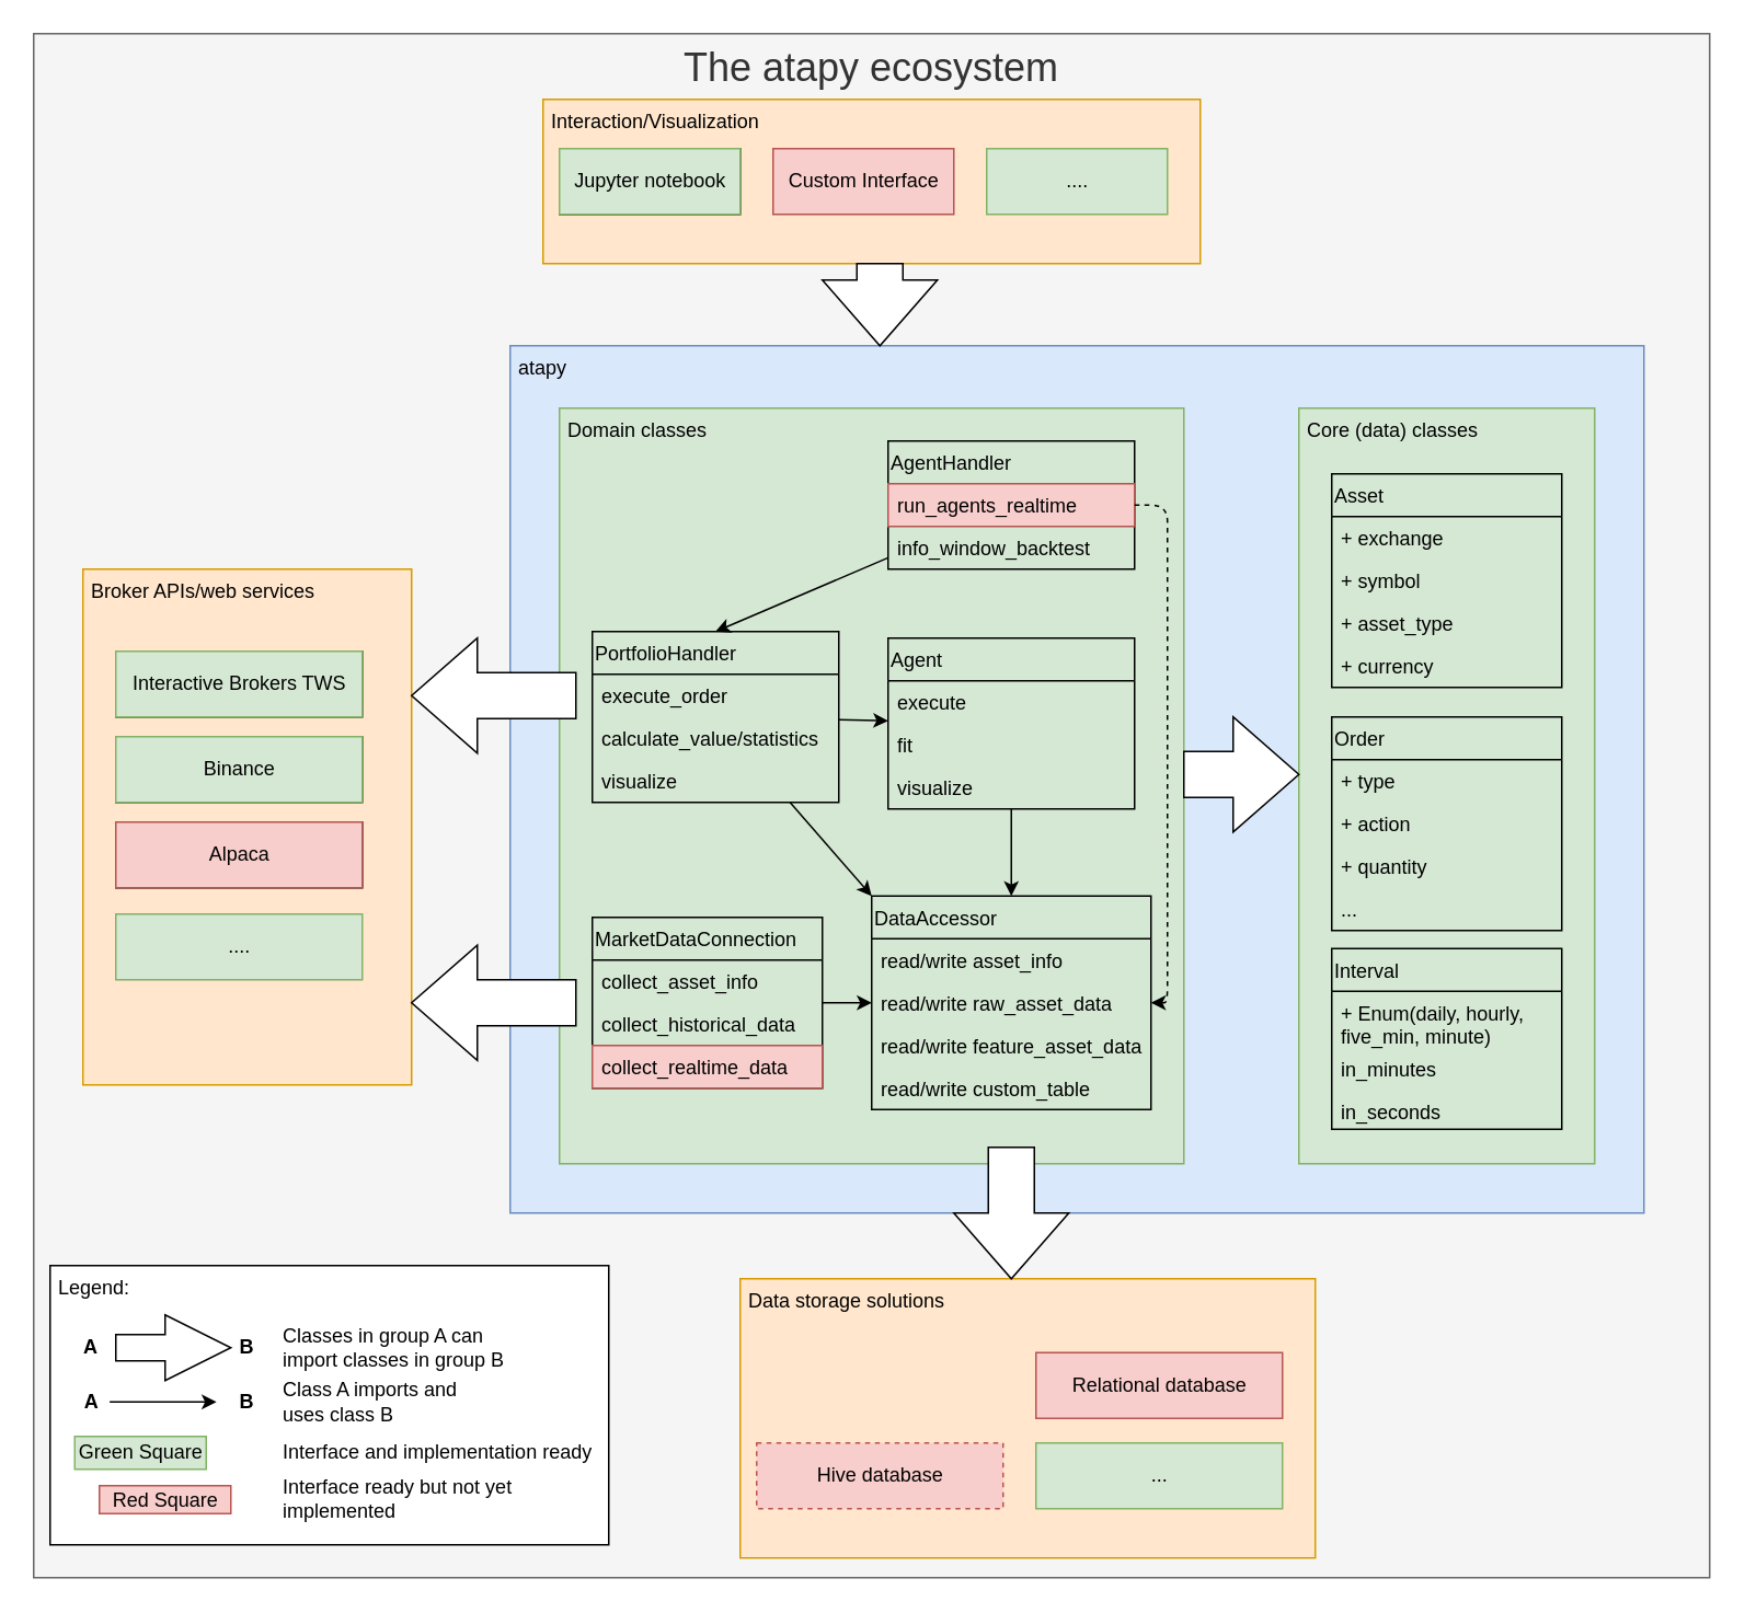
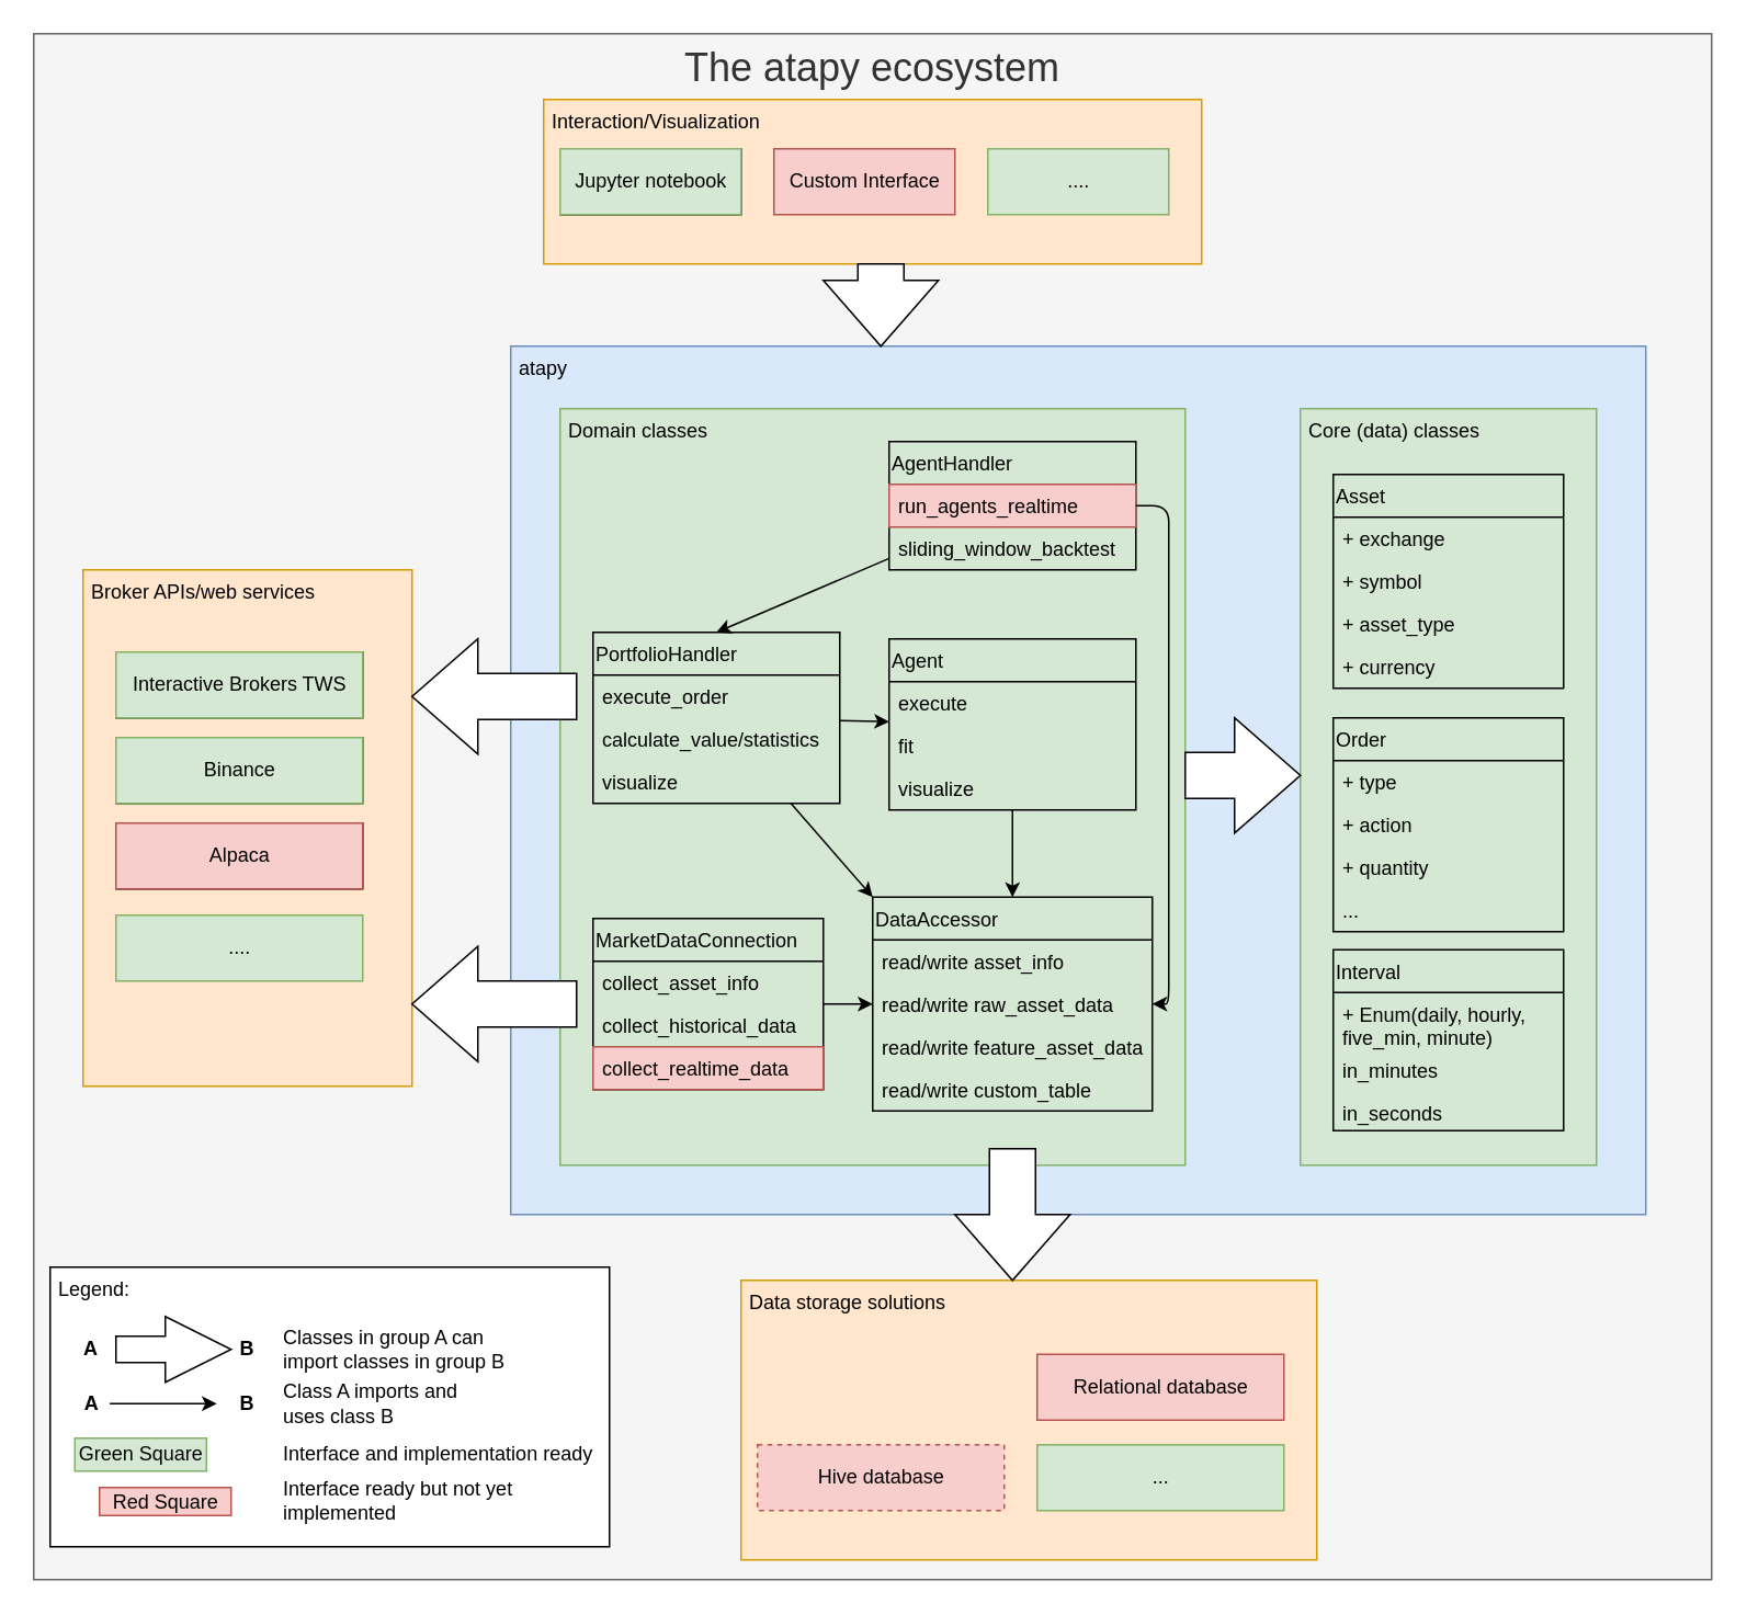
- <mxCell id="55" value="info_window_backtest" style="text;strokeColor=none;fillColor=none;align=left;verticalAlign=top;spacingLeft=4;spacingRight=4;overflow=hidden;rotatable=0;points=[[0,0.5],[1,0.5]];portConstraint=eastwest;" parent="53" vertex="1"><mxGeometry y="52" width="150" height="26" as="geometry" /></mxCell>
+ <mxCell id="55" value="sliding_window_backtest" style="text;strokeColor=none;fillColor=none;align=left;verticalAlign=top;spacingLeft=4;spacingRight=4;overflow=hidden;rotatable=0;points=[[0,0.5],[1,0.5]];portConstraint=eastwest;" parent="53" vertex="1"><mxGeometry y="52" width="150" height="26" as="geometry" /></mxCell>
- <mxCell id="79" value="" style="edgeStyle=elbowEdgeStyle;elbow=horizontal;endArrow=classic;html=1;entryX=1;entryY=0.5;entryDx=0;entryDy=0;exitX=1;exitY=0.5;exitDx=0;exitDy=0;dashed=1;" parent="1" source="53" target="14" edge="1"><mxGeometry width="50" height="50" relative="1" as="geometry"><mxPoint x="620" y="360" as="sourcePoint" /><mxPoint x="670" y="310" as="targetPoint" /><Array as="points"><mxPoint x="710" y="446" /></Array></mxGeometry></mxCell>
+ <mxCell id="79" value="" style="edgeStyle=elbowEdgeStyle;elbow=horizontal;endArrow=classic;html=1;entryX=1;entryY=0.5;entryDx=0;entryDy=0;exitX=1;exitY=0.5;exitDx=0;exitDy=0;" parent="1" source="53" target="14" edge="1"><mxGeometry width="50" height="50" relative="1" as="geometry"><mxPoint x="620" y="360" as="sourcePoint" /><mxPoint x="670" y="310" as="targetPoint" /><Array as="points"><mxPoint x="710" y="446" /></Array></mxGeometry></mxCell>
